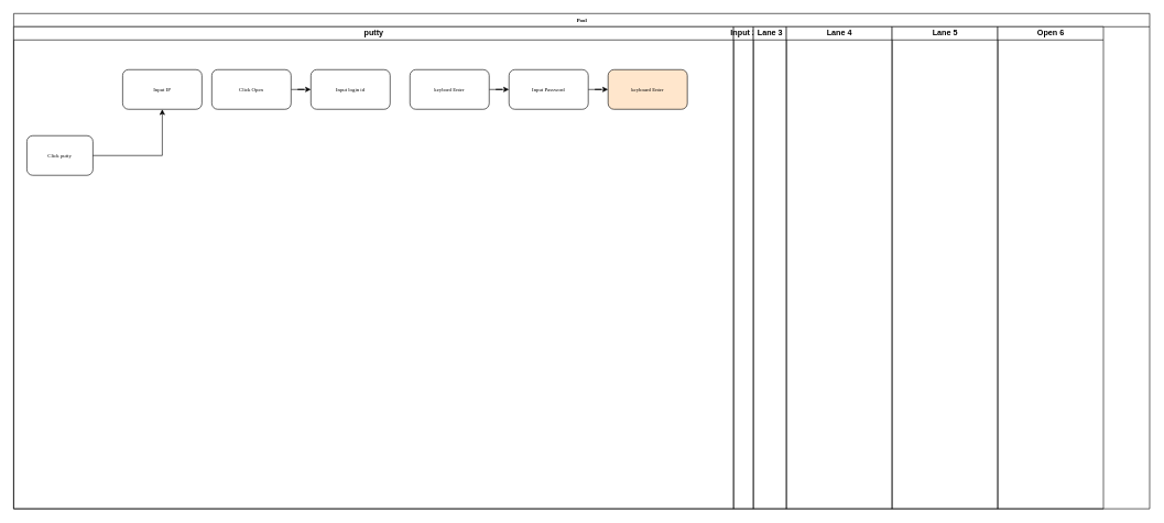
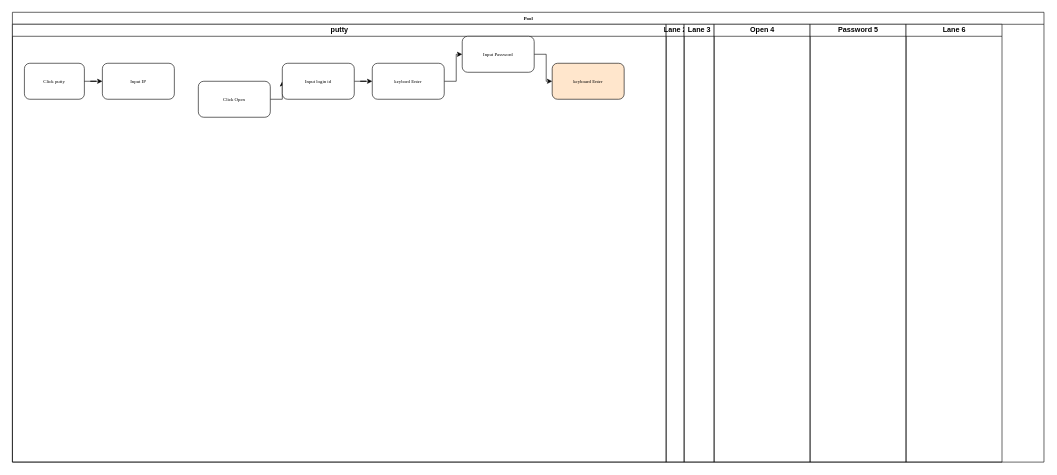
- <mxCell id="16" value="Input 2" style="swimlane;html=1;startSize=20;" parent="2" vertex="1"><mxGeometry x="1090" y="20" width="30" height="730" as="geometry" /></mxCell>
+ <mxCell id="16" value="Lane 2" style="swimlane;html=1;startSize=20;" parent="2" vertex="1"><mxGeometry x="1090" y="20" width="30" height="730" as="geometry" /></mxCell>
- <mxCell id="18" value="Lane 4" style="swimlane;html=1;startSize=20;" parent="2" vertex="1"><mxGeometry x="1170" y="20" width="160" height="730" as="geometry" /></mxCell>
+ <mxCell id="18" value="Open 4" style="swimlane;html=1;startSize=20;" parent="2" vertex="1"><mxGeometry x="1170" y="20" width="160" height="730" as="geometry" /></mxCell>
- <mxCell id="19" value="Lane 5" style="swimlane;html=1;startSize=20;" parent="2" vertex="1"><mxGeometry x="1330" y="20" width="160" height="730" as="geometry" /></mxCell>
+ <mxCell id="19" value="Password 5" style="swimlane;html=1;startSize=20;" parent="2" vertex="1"><mxGeometry x="1330" y="20" width="160" height="730" as="geometry" /></mxCell>
- <mxCell id="20" value="Open 6" style="swimlane;html=1;startSize=20;" parent="2" vertex="1"><mxGeometry x="1490" y="20" width="160" height="730" as="geometry" /></mxCell>
+ <mxCell id="20" value="Lane 6" style="swimlane;html=1;startSize=20;" parent="2" vertex="1"><mxGeometry x="1490" y="20" width="160" height="730" as="geometry" /></mxCell>
- <mxCell id="5" value="Input IP" style="whiteSpace=wrap;html=1;fontSize=8;fontFamily=Verdana;rounded=1;shadow=0;labelBackgroundColor=none;strokeWidth=1;" vertex="1" parent="3"><mxGeometry x="165" y="65" width="120" height="60" as="geometry" /></mxCell>
+ <mxCell id="5" value="Input IP" style="whiteSpace=wrap;html=1;fontSize=8;fontFamily=Verdana;rounded=1;shadow=0;labelBackgroundColor=none;strokeWidth=1;" vertex="1" parent="3"><mxGeometry x="150" y="65" width="120" height="60" as="geometry" /></mxCell>
- <mxCell id="8" value="Click Open" style="whiteSpace=wrap;html=1;fontSize=8;fontFamily=Verdana;rounded=1;shadow=0;labelBackgroundColor=none;strokeWidth=1;" vertex="1" parent="3"><mxGeometry x="300" y="65" width="120" height="60" as="geometry" /></mxCell>
+ <mxCell id="8" value="Click Open" style="whiteSpace=wrap;html=1;fontSize=8;fontFamily=Verdana;rounded=1;shadow=0;labelBackgroundColor=none;strokeWidth=1;" vertex="1" parent="3"><mxGeometry x="310" y="95" width="120" height="60" as="geometry" /></mxCell>
+ <mxCell id="9" value="" style="edgeStyle=orthogonalEdgeStyle;rounded=0;orthogonalLoop=1;jettySize=auto;html=1;" edge="1" parent="3" source="10" target="12"><mxGeometry relative="1" as="geometry" /></mxCell>
- <mxCell id="14" value="Input Password" style="whiteSpace=wrap;html=1;fontSize=8;fontFamily=Verdana;rounded=1;shadow=0;labelBackgroundColor=none;strokeWidth=1;" vertex="1" parent="3"><mxGeometry x="750" y="65" width="120" height="60" as="geometry" /></mxCell>
+ <mxCell id="14" value="Input Password" style="whiteSpace=wrap;html=1;fontSize=8;fontFamily=Verdana;rounded=1;shadow=0;labelBackgroundColor=none;strokeWidth=1;" vertex="1" parent="3"><mxGeometry x="750" y="20" width="120" height="60" as="geometry" /></mxCell>
- <mxCell id="4" value="Click putty" style="rounded=1;whiteSpace=wrap;html=1;shadow=0;labelBackgroundColor=none;strokeWidth=1;fontFamily=Verdana;fontSize=8;align=center;" parent="3" vertex="1"><mxGeometry x="20" y="165" width="100" height="60" as="geometry" /></mxCell>
+ <mxCell id="4" value="Click putty" style="rounded=1;whiteSpace=wrap;html=1;shadow=0;labelBackgroundColor=none;strokeWidth=1;fontFamily=Verdana;fontSize=8;align=center;" parent="3" vertex="1"><mxGeometry x="20" y="65" width="100" height="60" as="geometry" /></mxCell>
